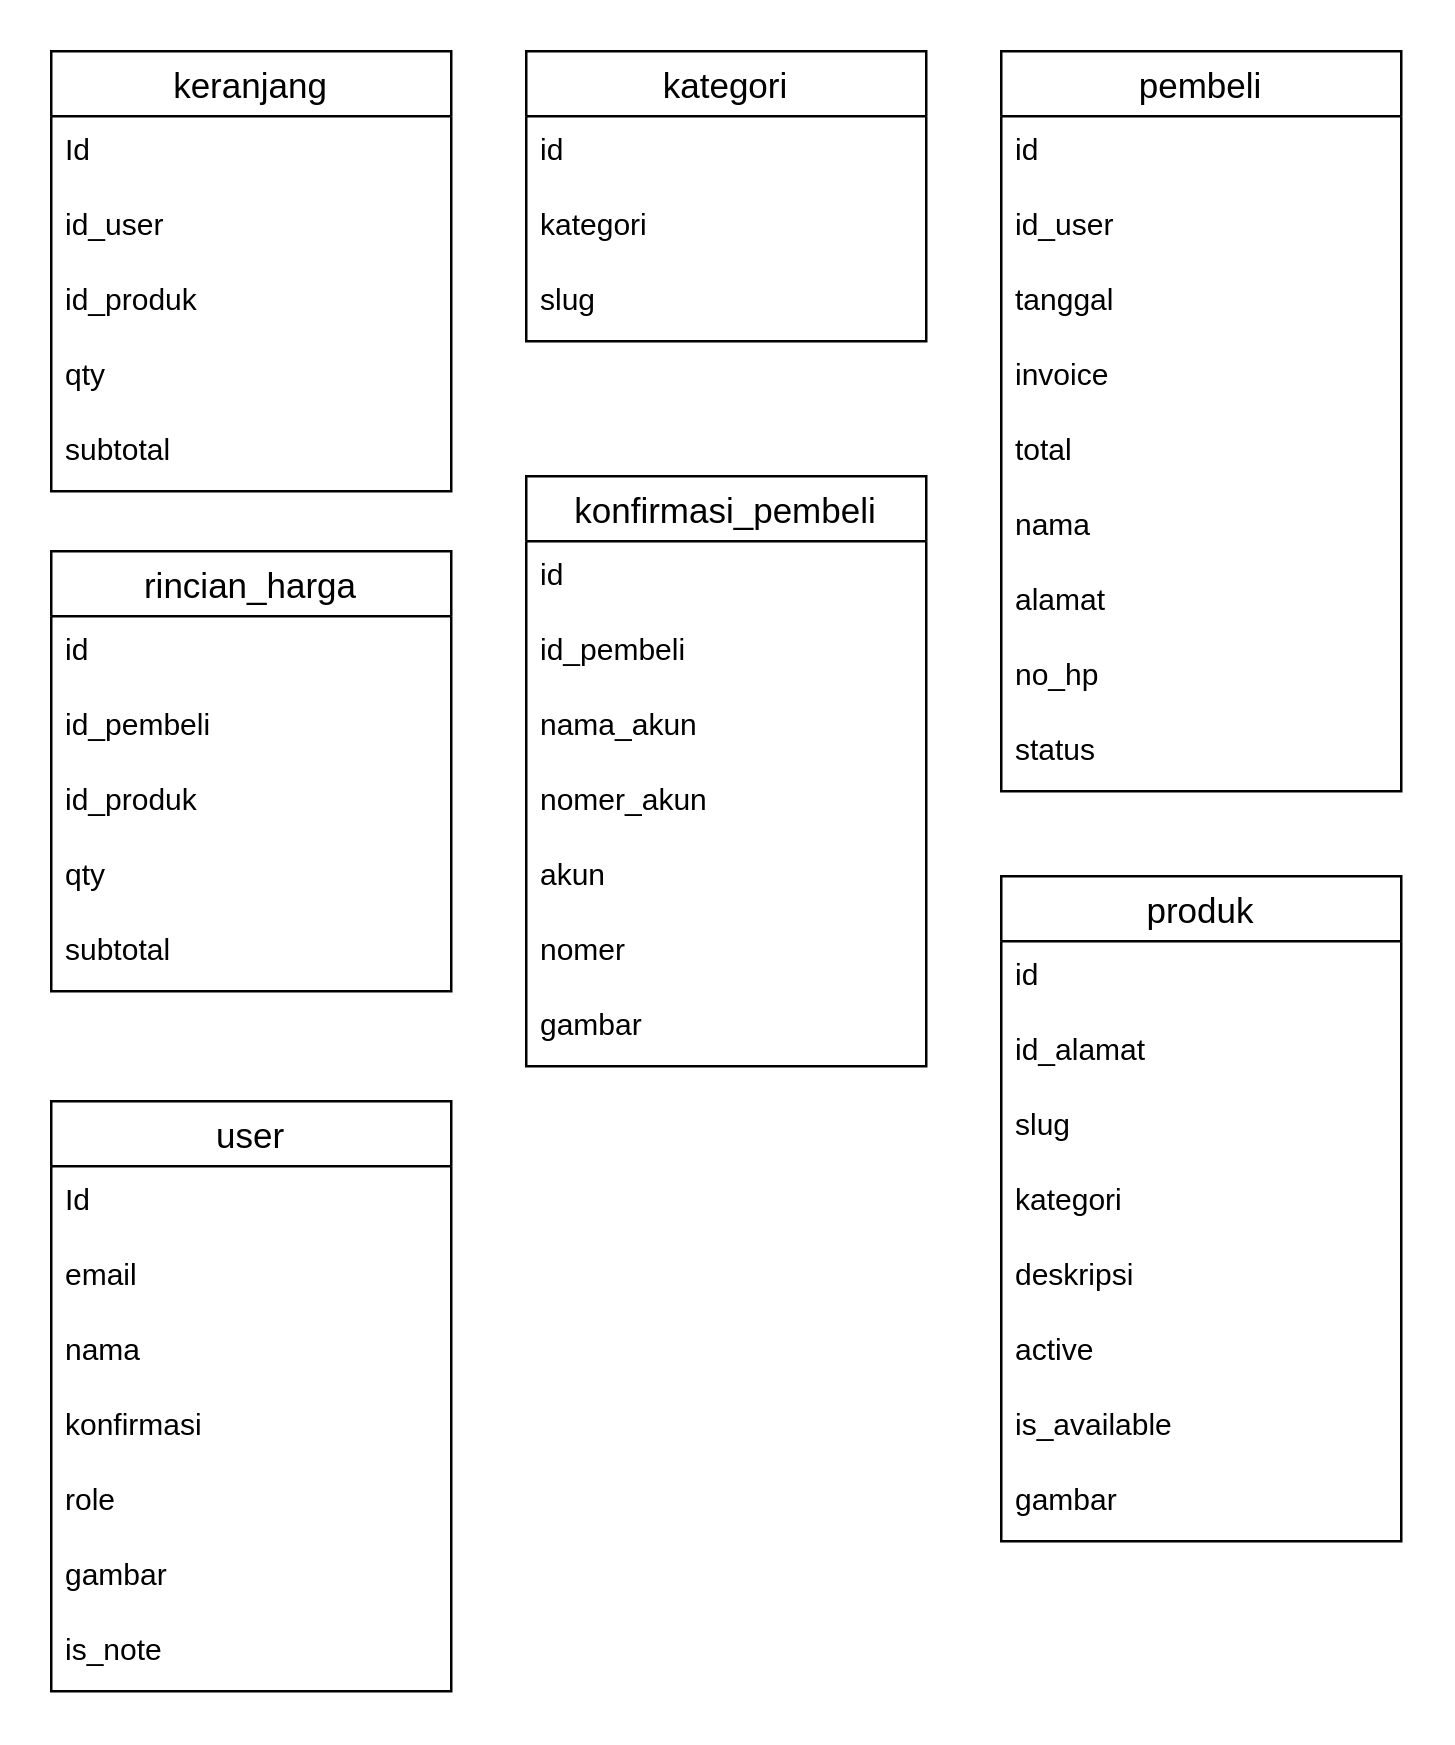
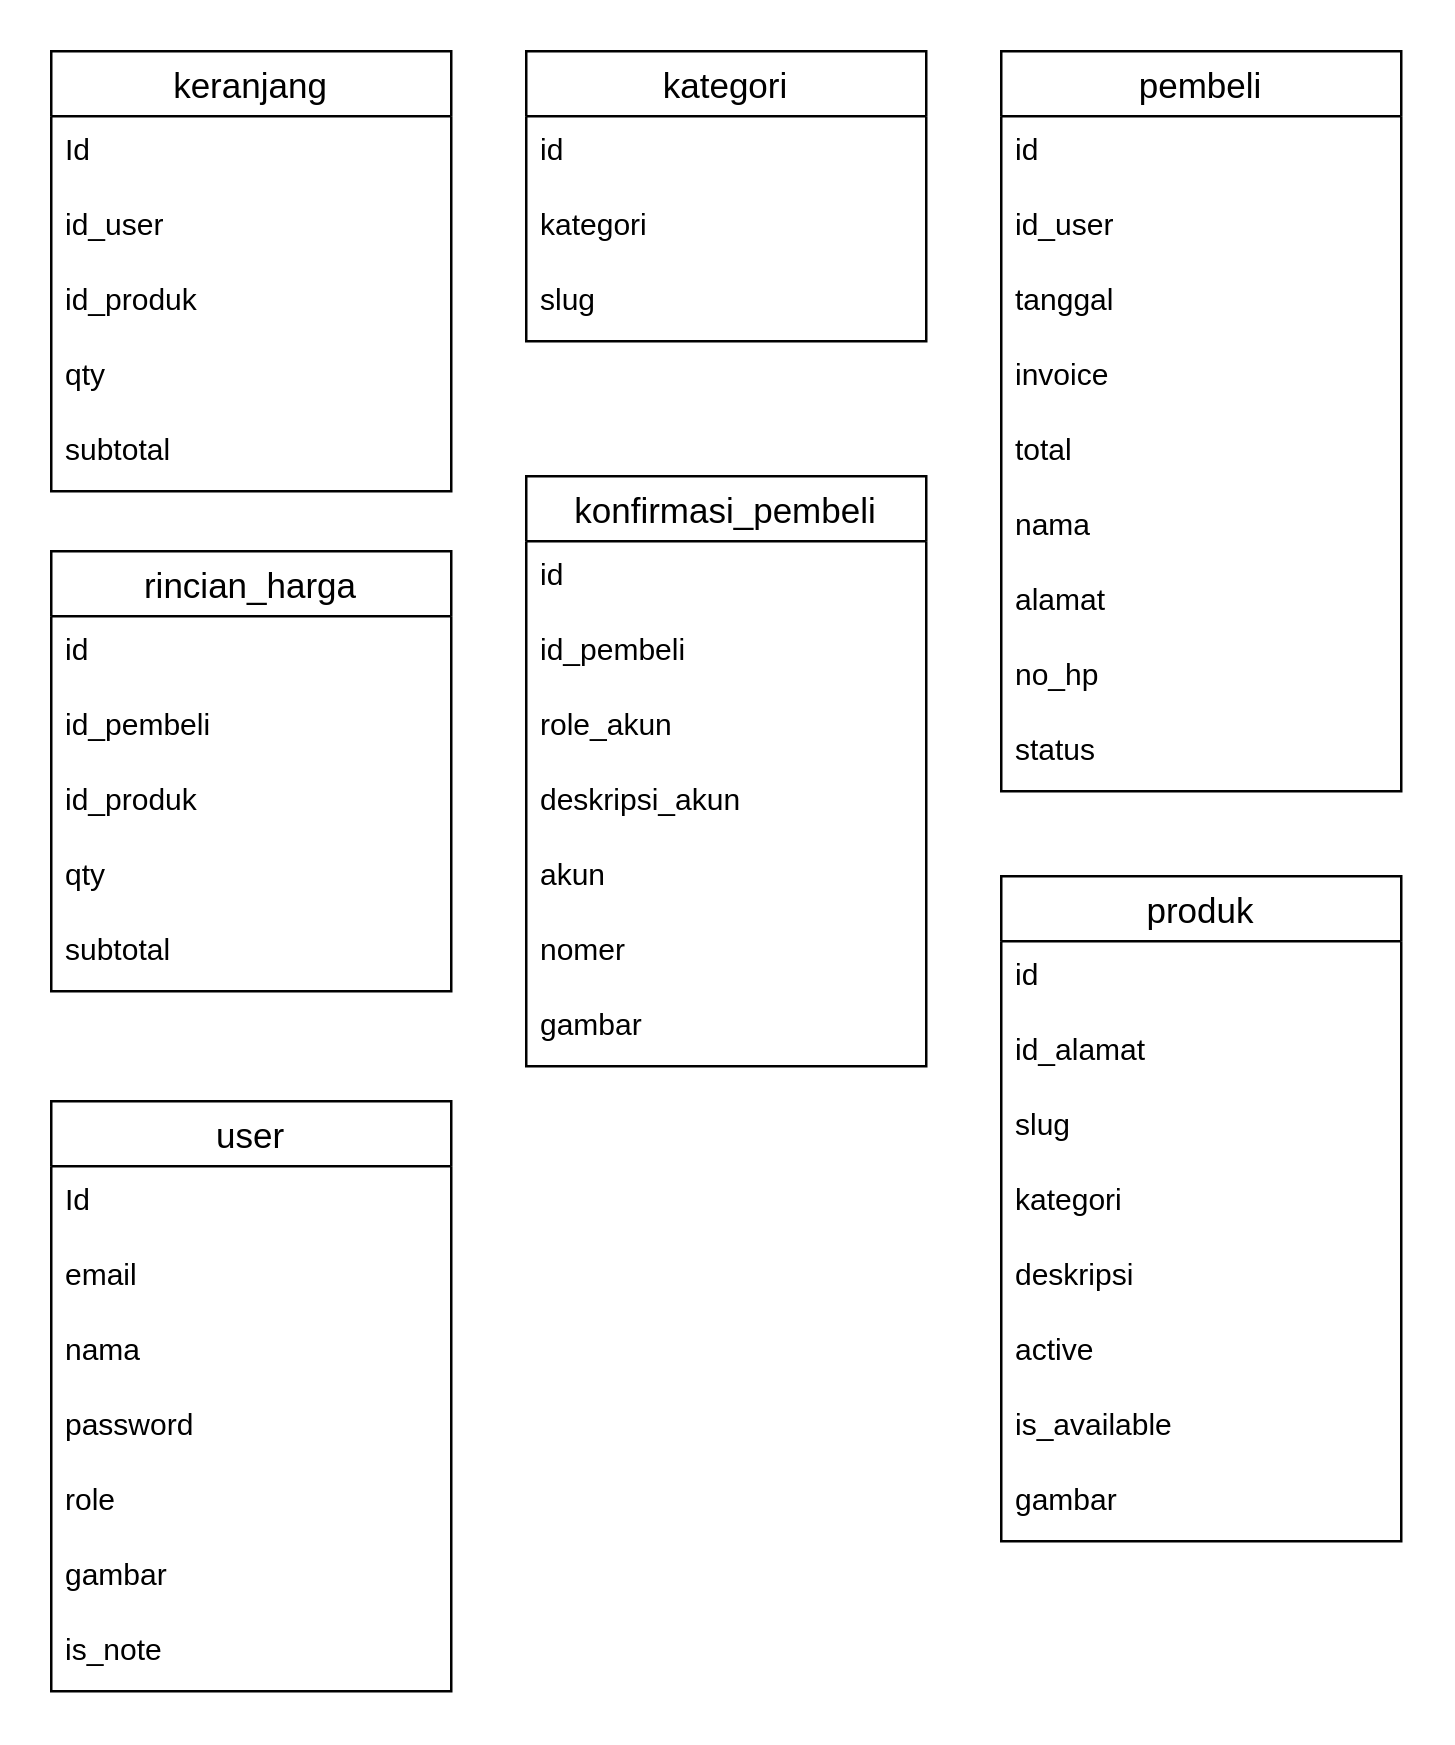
- <mxCell id="25" value="nama_akun" style="text;strokeColor=none;fillColor=none;spacingLeft=4;spacingRight=4;overflow=hidden;rotatable=0;points=[[0,0.5],[1,0.5]];portConstraint=eastwest;fontSize=12;" vertex="1" parent="22"><mxGeometry y="86" width="160" height="30" as="geometry" /></mxCell>
+ <mxCell id="25" value="role_akun" style="text;strokeColor=none;fillColor=none;spacingLeft=4;spacingRight=4;overflow=hidden;rotatable=0;points=[[0,0.5],[1,0.5]];portConstraint=eastwest;fontSize=12;" vertex="1" parent="22"><mxGeometry y="86" width="160" height="30" as="geometry" /></mxCell>
- <mxCell id="26" value="nomer_akun" style="text;strokeColor=none;fillColor=none;spacingLeft=4;spacingRight=4;overflow=hidden;rotatable=0;points=[[0,0.5],[1,0.5]];portConstraint=eastwest;fontSize=12;" vertex="1" parent="22"><mxGeometry y="116" width="160" height="30" as="geometry" /></mxCell>
+ <mxCell id="26" value="deskripsi_akun" style="text;strokeColor=none;fillColor=none;spacingLeft=4;spacingRight=4;overflow=hidden;rotatable=0;points=[[0,0.5],[1,0.5]];portConstraint=eastwest;fontSize=12;" vertex="1" parent="22"><mxGeometry y="116" width="160" height="30" as="geometry" /></mxCell>
- <mxCell id="49" value="konfirmasi" style="text;strokeColor=none;fillColor=none;spacingLeft=4;spacingRight=4;overflow=hidden;rotatable=0;points=[[0,0.5],[1,0.5]];portConstraint=eastwest;fontSize=12;" vertex="1" parent="45"><mxGeometry y="116" width="160" height="30" as="geometry" /></mxCell>
+ <mxCell id="49" value="password" style="text;strokeColor=none;fillColor=none;spacingLeft=4;spacingRight=4;overflow=hidden;rotatable=0;points=[[0,0.5],[1,0.5]];portConstraint=eastwest;fontSize=12;" vertex="1" parent="45"><mxGeometry y="116" width="160" height="30" as="geometry" /></mxCell>
